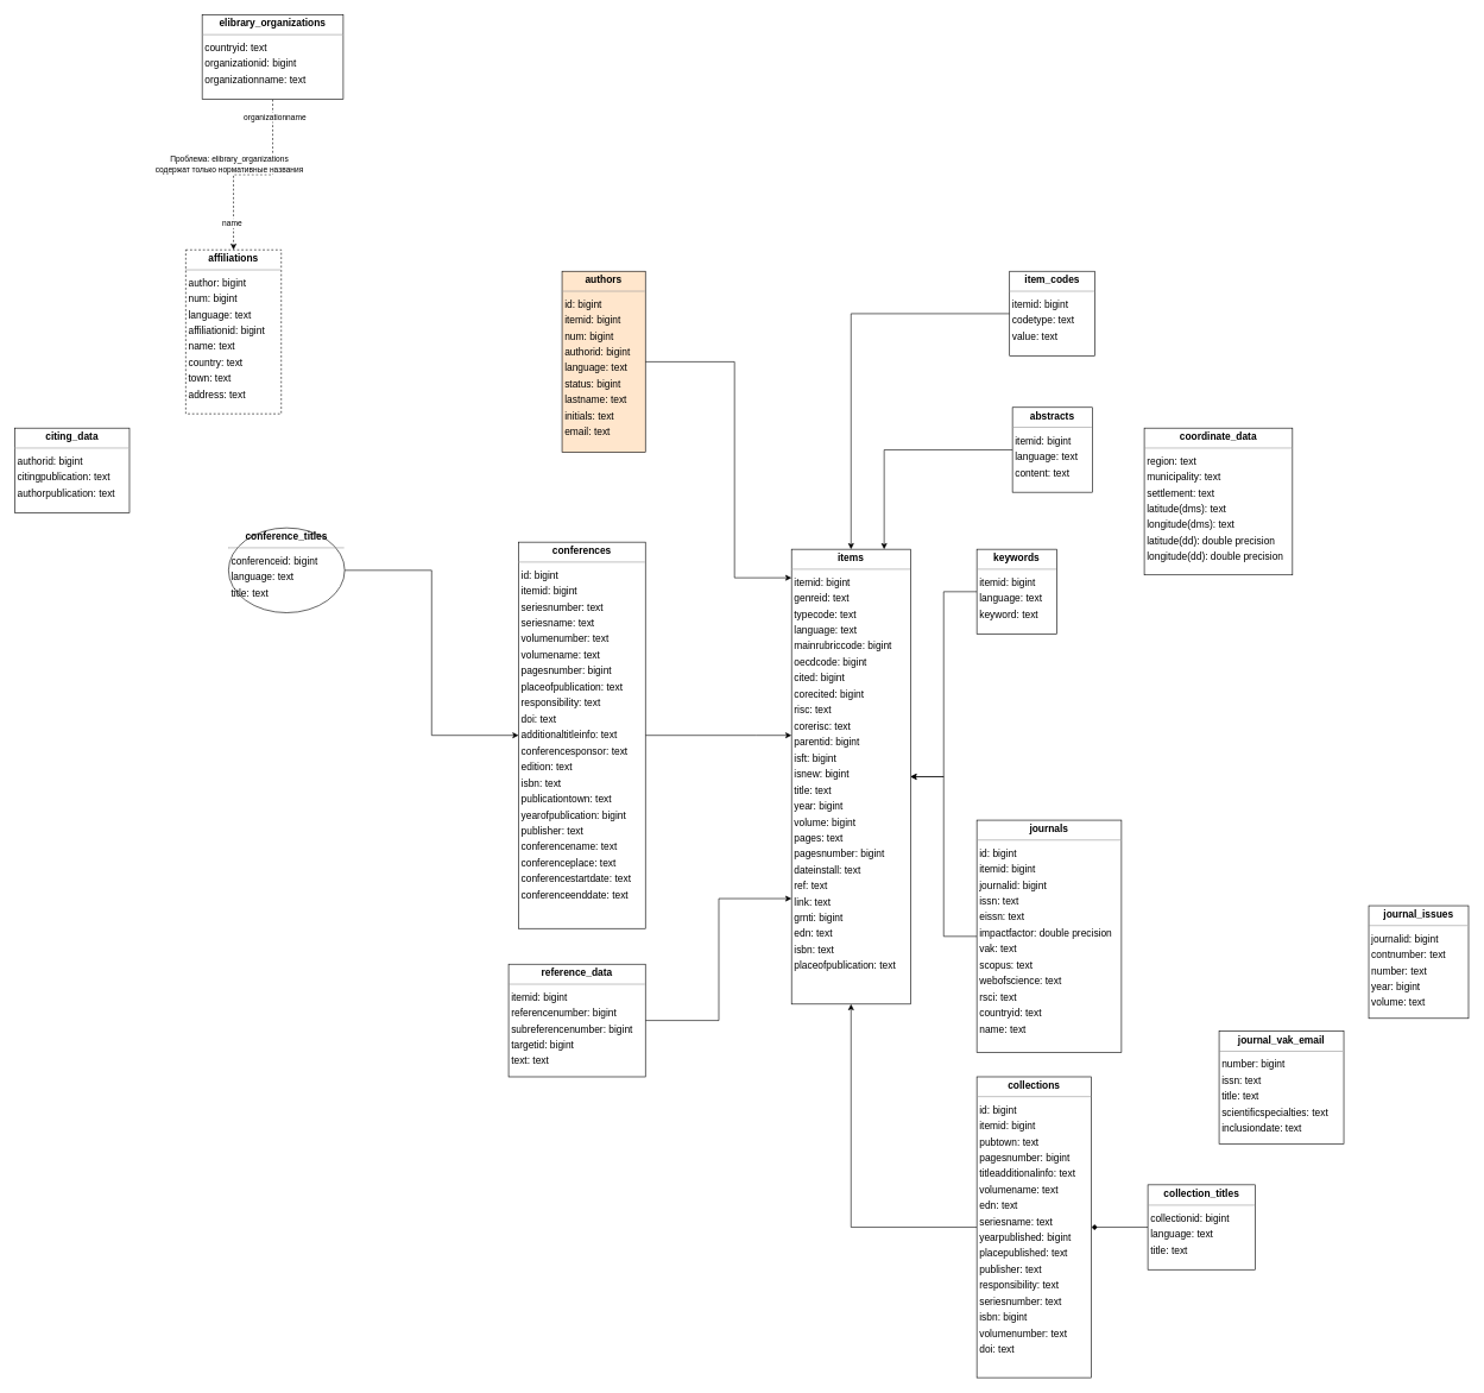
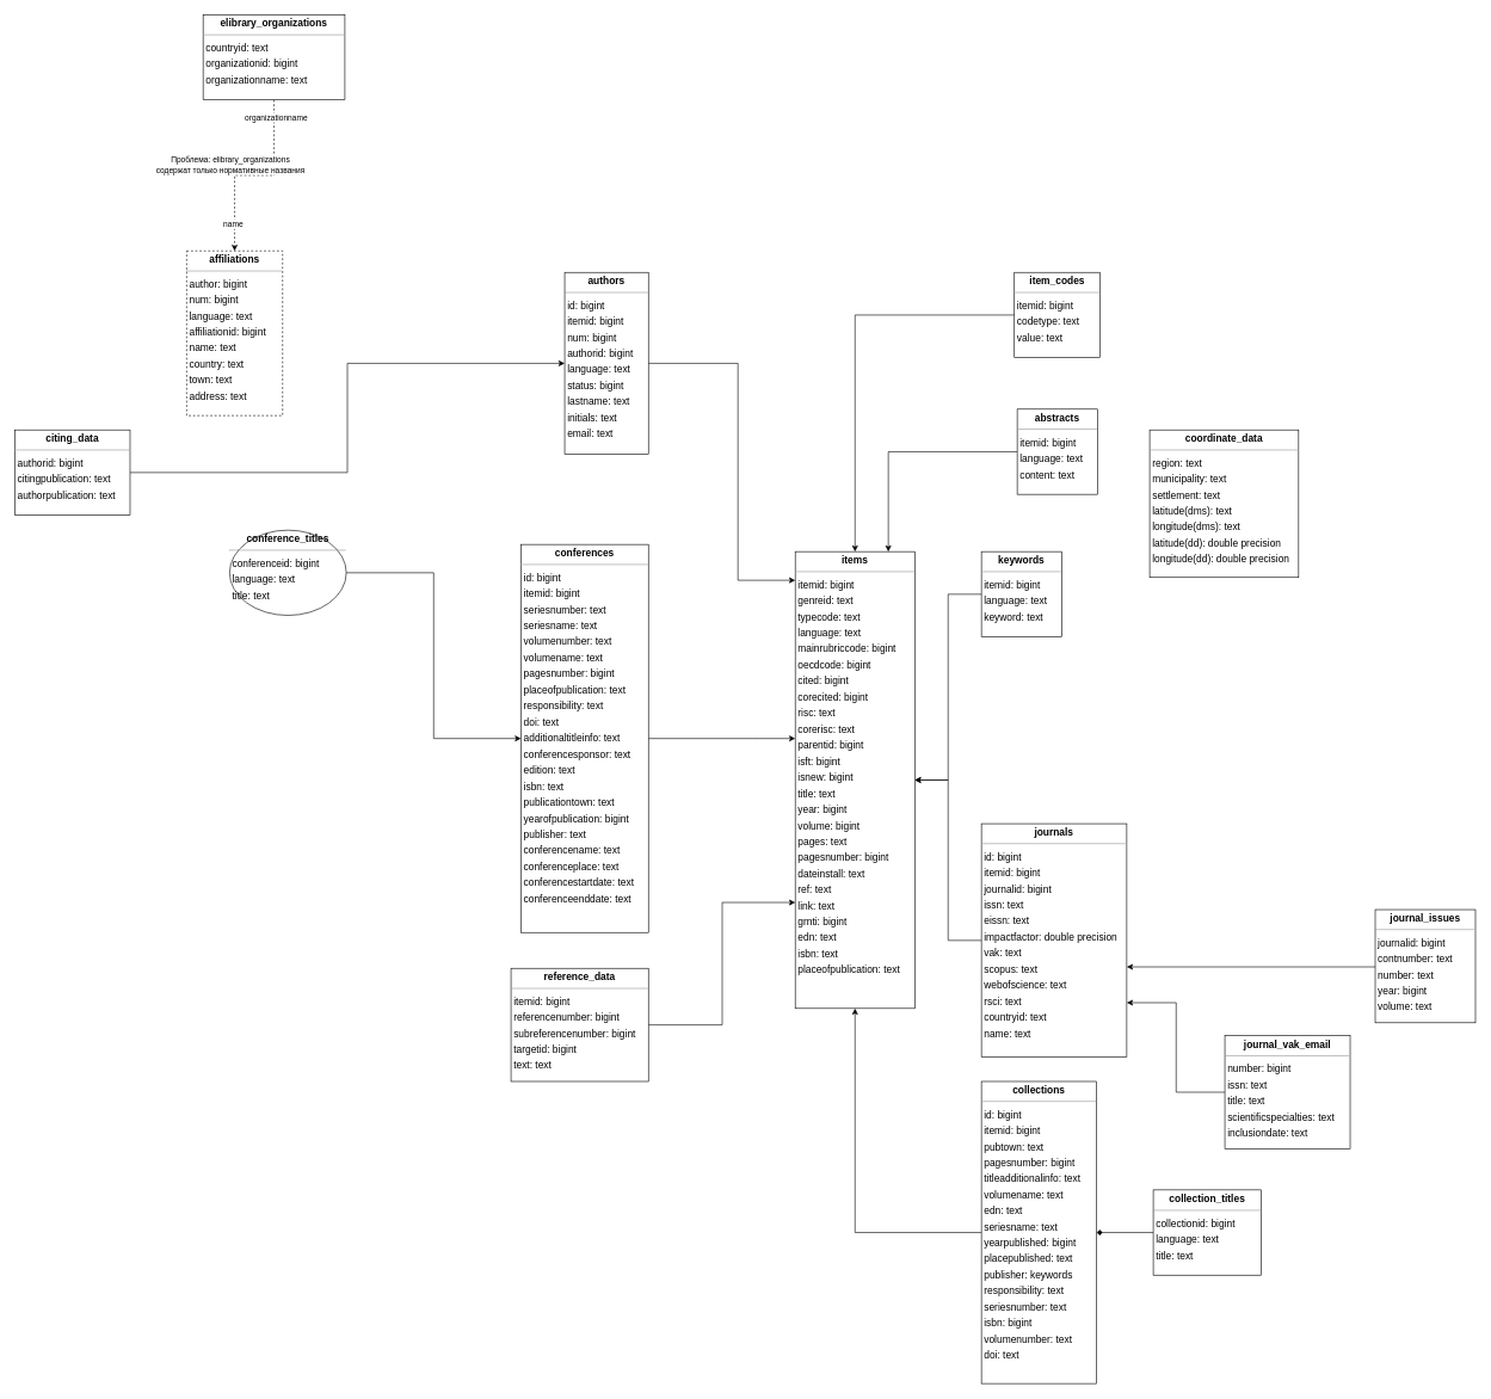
+ <mxCell id="7" style="edgeStyle=orthogonalEdgeStyle;rounded=0;orthogonalLoop=1;jettySize=auto;html=1;" edge="1" parent="1" source="8" target="6"><mxGeometry relative="1" as="geometry" /></mxCell>
- <mxCell id="6" value="&lt;p style=&quot;margin:0px;margin-top:4px;text-align:center;&quot;&gt;&lt;b&gt;authors&lt;/b&gt;&lt;/p&gt;&lt;hr size=&quot;1&quot;/&gt;&lt;p style=&quot;margin:0 0 0 4px;line-height:1.6;&quot;&gt; id: bigint&lt;br/&gt; itemid: bigint&lt;br/&gt; num: bigint&lt;br/&gt; authorid: bigint&lt;br/&gt; language: text&lt;br/&gt; status: bigint&lt;br/&gt; lastname: text&lt;br/&gt; initials: text&lt;br/&gt; email: text&lt;/p&gt;" style="verticalAlign=top;align=left;overflow=fill;fontSize=14;fontFamily=Helvetica;html=1;rounded=0;shadow=0;comic=0;labelBackgroundColor=none;strokeWidth=1;fillColor=#ffe6cc;" parent="1" vertex="1"><mxGeometry x="788" y="380" width="117" height="254" as="geometry" /></mxCell>
+ <mxCell id="6" value="&lt;p style=&quot;margin:0px;margin-top:4px;text-align:center;&quot;&gt;&lt;b&gt;authors&lt;/b&gt;&lt;/p&gt;&lt;hr size=&quot;1&quot;/&gt;&lt;p style=&quot;margin:0 0 0 4px;line-height:1.6;&quot;&gt; id: bigint&lt;br/&gt; itemid: bigint&lt;br/&gt; num: bigint&lt;br/&gt; authorid: bigint&lt;br/&gt; language: text&lt;br/&gt; status: bigint&lt;br/&gt; lastname: text&lt;br/&gt; initials: text&lt;br/&gt; email: text&lt;/p&gt;" style="verticalAlign=top;align=left;overflow=fill;fontSize=14;fontFamily=Helvetica;html=1;rounded=0;shadow=0;comic=0;labelBackgroundColor=none;strokeWidth=1;" parent="1" vertex="1"><mxGeometry x="788" y="380" width="117" height="254" as="geometry" /></mxCell>
+ <mxCell id="26" style="edgeStyle=orthogonalEdgeStyle;rounded=0;orthogonalLoop=1;jettySize=auto;html=1;" edge="1" parent="1" source="27" target="31"><mxGeometry relative="1" as="geometry"><Array as="points"><mxPoint x="1650" y="1350" /><mxPoint x="1650" y="1350" /></Array></mxGeometry></mxCell>
+ <mxCell id="28" style="edgeStyle=orthogonalEdgeStyle;rounded=0;orthogonalLoop=1;jettySize=auto;html=1;" edge="1" parent="1" source="29" target="31"><mxGeometry relative="1" as="geometry"><Array as="points"><mxPoint x="1642" y="1525" /><mxPoint x="1642" y="1400" /></Array></mxGeometry></mxCell>
- <mxCell id="12" value="&lt;p style=&quot;margin:0px;margin-top:4px;text-align:center;&quot;&gt;&lt;b&gt;collections&lt;/b&gt;&lt;/p&gt;&lt;hr size=&quot;1&quot;/&gt;&lt;p style=&quot;margin:0 0 0 4px;line-height:1.6;&quot;&gt; id: bigint&lt;br/&gt; itemid: bigint&lt;br/&gt; pubtown: text&lt;br/&gt; pagesnumber: bigint&lt;br/&gt; titleadditionalinfo: text&lt;br/&gt; volumename: text&lt;br/&gt; edn: text&lt;br/&gt; seriesname: text&lt;br/&gt; yearpublished: bigint&lt;br/&gt; placepublished: text&lt;br/&gt; publisher: text&lt;br/&gt; responsibility: text&lt;br/&gt; seriesnumber: text&lt;br/&gt; isbn: bigint&lt;br/&gt; volumenumber: text&lt;br/&gt; doi: text&lt;/p&gt;" style="verticalAlign=top;align=left;overflow=fill;fontSize=14;fontFamily=Helvetica;html=1;rounded=0;shadow=0;comic=0;labelBackgroundColor=none;strokeWidth=1;" parent="1" vertex="1"><mxGeometry x="1370" y="1510" width="161" height="422" as="geometry" /></mxCell>
+ <mxCell id="12" value="&lt;p style=&quot;margin:0px;margin-top:4px;text-align:center;&quot;&gt;&lt;b&gt;collections&lt;/b&gt;&lt;/p&gt;&lt;hr size=&quot;1&quot;/&gt;&lt;p style=&quot;margin:0 0 0 4px;line-height:1.6;&quot;&gt; id: bigint&lt;br/&gt; itemid: bigint&lt;br/&gt; pubtown: text&lt;br/&gt; pagesnumber: bigint&lt;br/&gt; titleadditionalinfo: text&lt;br/&gt; volumename: text&lt;br/&gt; edn: text&lt;br/&gt; seriesname: text&lt;br/&gt; yearpublished: bigint&lt;br/&gt; placepublished: text&lt;br/&gt; publisher: keywords&lt;br/&gt; responsibility: text&lt;br/&gt; seriesnumber: text&lt;br/&gt; isbn: bigint&lt;br/&gt; volumenumber: text&lt;br/&gt; doi: text&lt;/p&gt;" style="verticalAlign=top;align=left;overflow=fill;fontSize=14;fontFamily=Helvetica;html=1;rounded=0;shadow=0;comic=0;labelBackgroundColor=none;strokeWidth=1;" parent="1" vertex="1"><mxGeometry x="1370" y="1510" width="161" height="422" as="geometry" /></mxCell>
